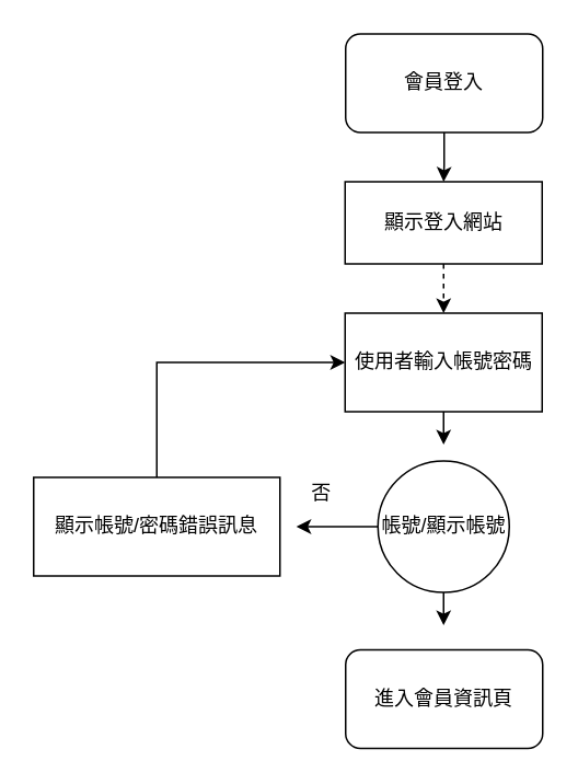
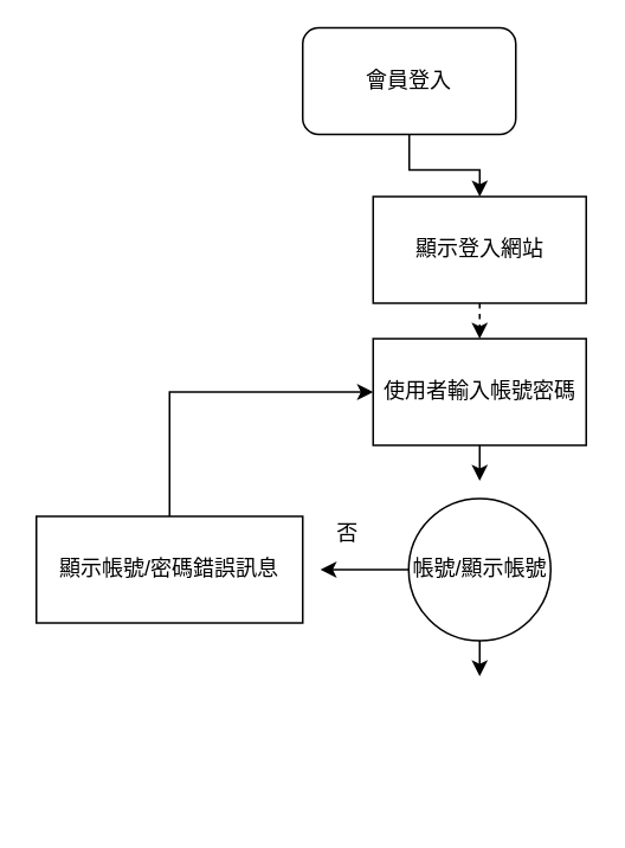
- <mxCell id="3" value="會員登入" style="rounded=1;whiteSpace=wrap;html=1;" vertex="1" parent="1"><mxGeometry x="210" y="20" width="120" height="60" as="geometry" /></mxCell>
+ <mxCell id="3" value="會員登入" style="rounded=1;whiteSpace=wrap;html=1;" vertex="1" parent="1"><mxGeometry x="170" y="15" width="120" height="60" as="geometry" /></mxCell>
- <mxCell id="5" value="顯示登入網站" style="rounded=0;whiteSpace=wrap;html=1;" vertex="1" parent="1"><mxGeometry x="209.667" y="110" width="120" height="50" as="geometry" /></mxCell>
+ <mxCell id="5" value="顯示登入網站" style="rounded=0;whiteSpace=wrap;html=1;" vertex="1" parent="1"><mxGeometry x="209.667" y="110" width="120" height="60" as="geometry" /></mxCell>
- <mxCell id="11" value="進入會員資訊頁" style="rounded=1;whiteSpace=wrap;html=1;" vertex="1" parent="1"><mxGeometry x="210" y="395" width="120" height="60" as="geometry" /></mxCell>
